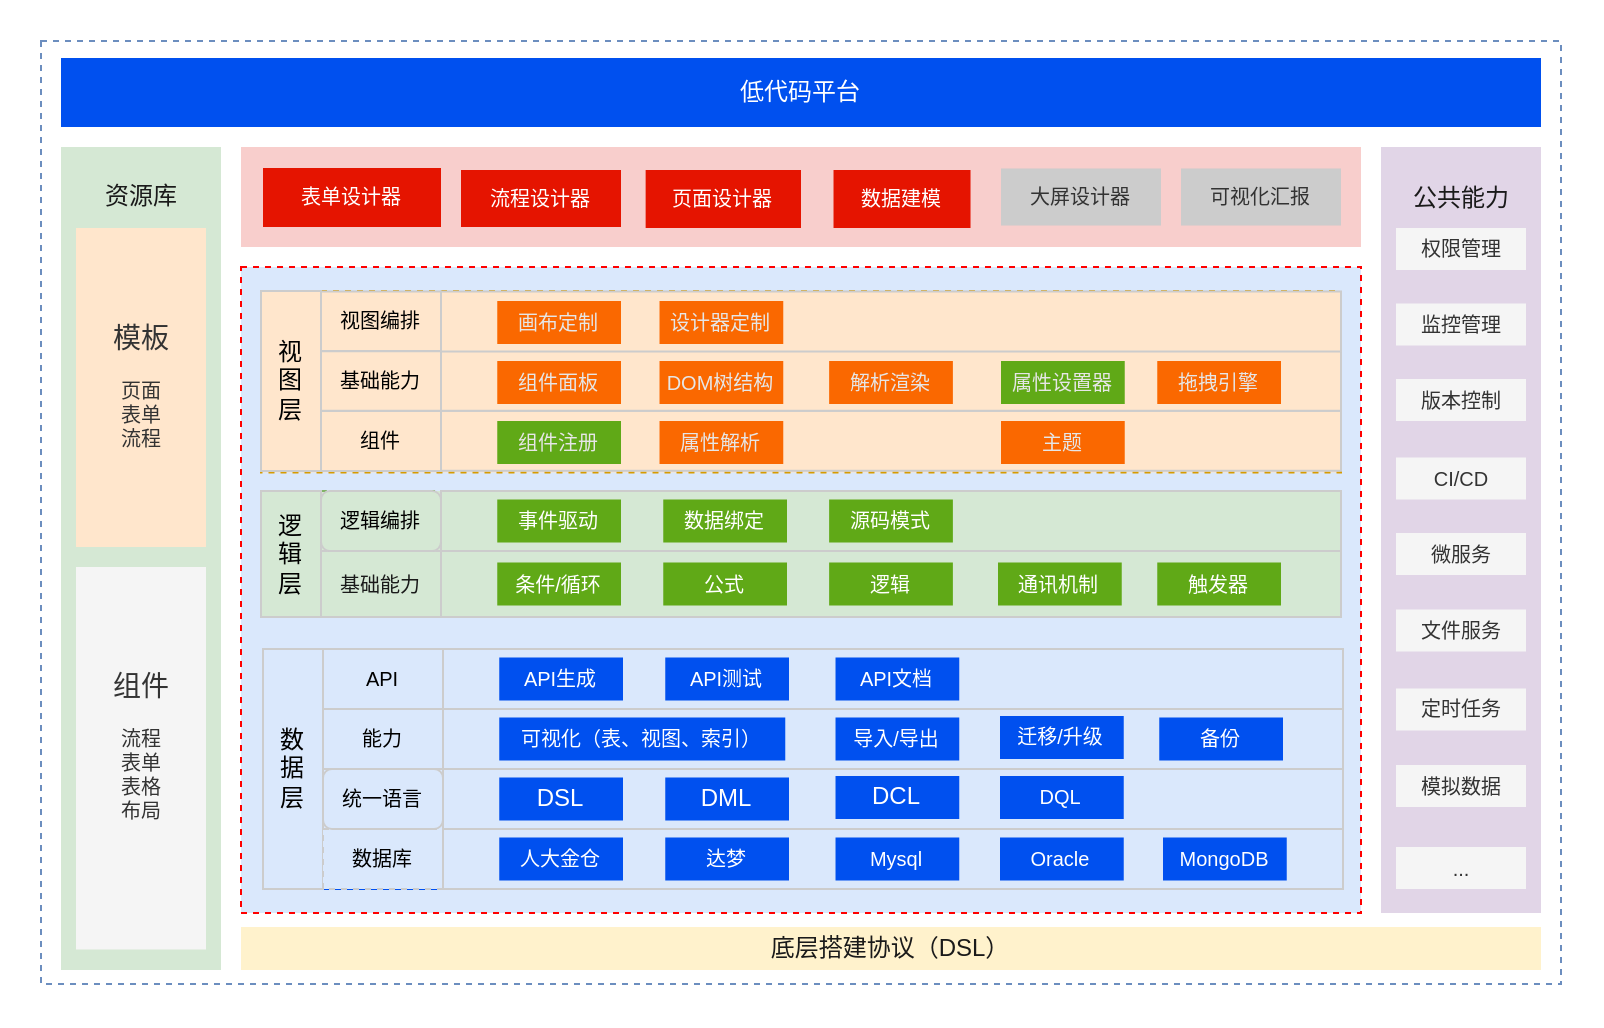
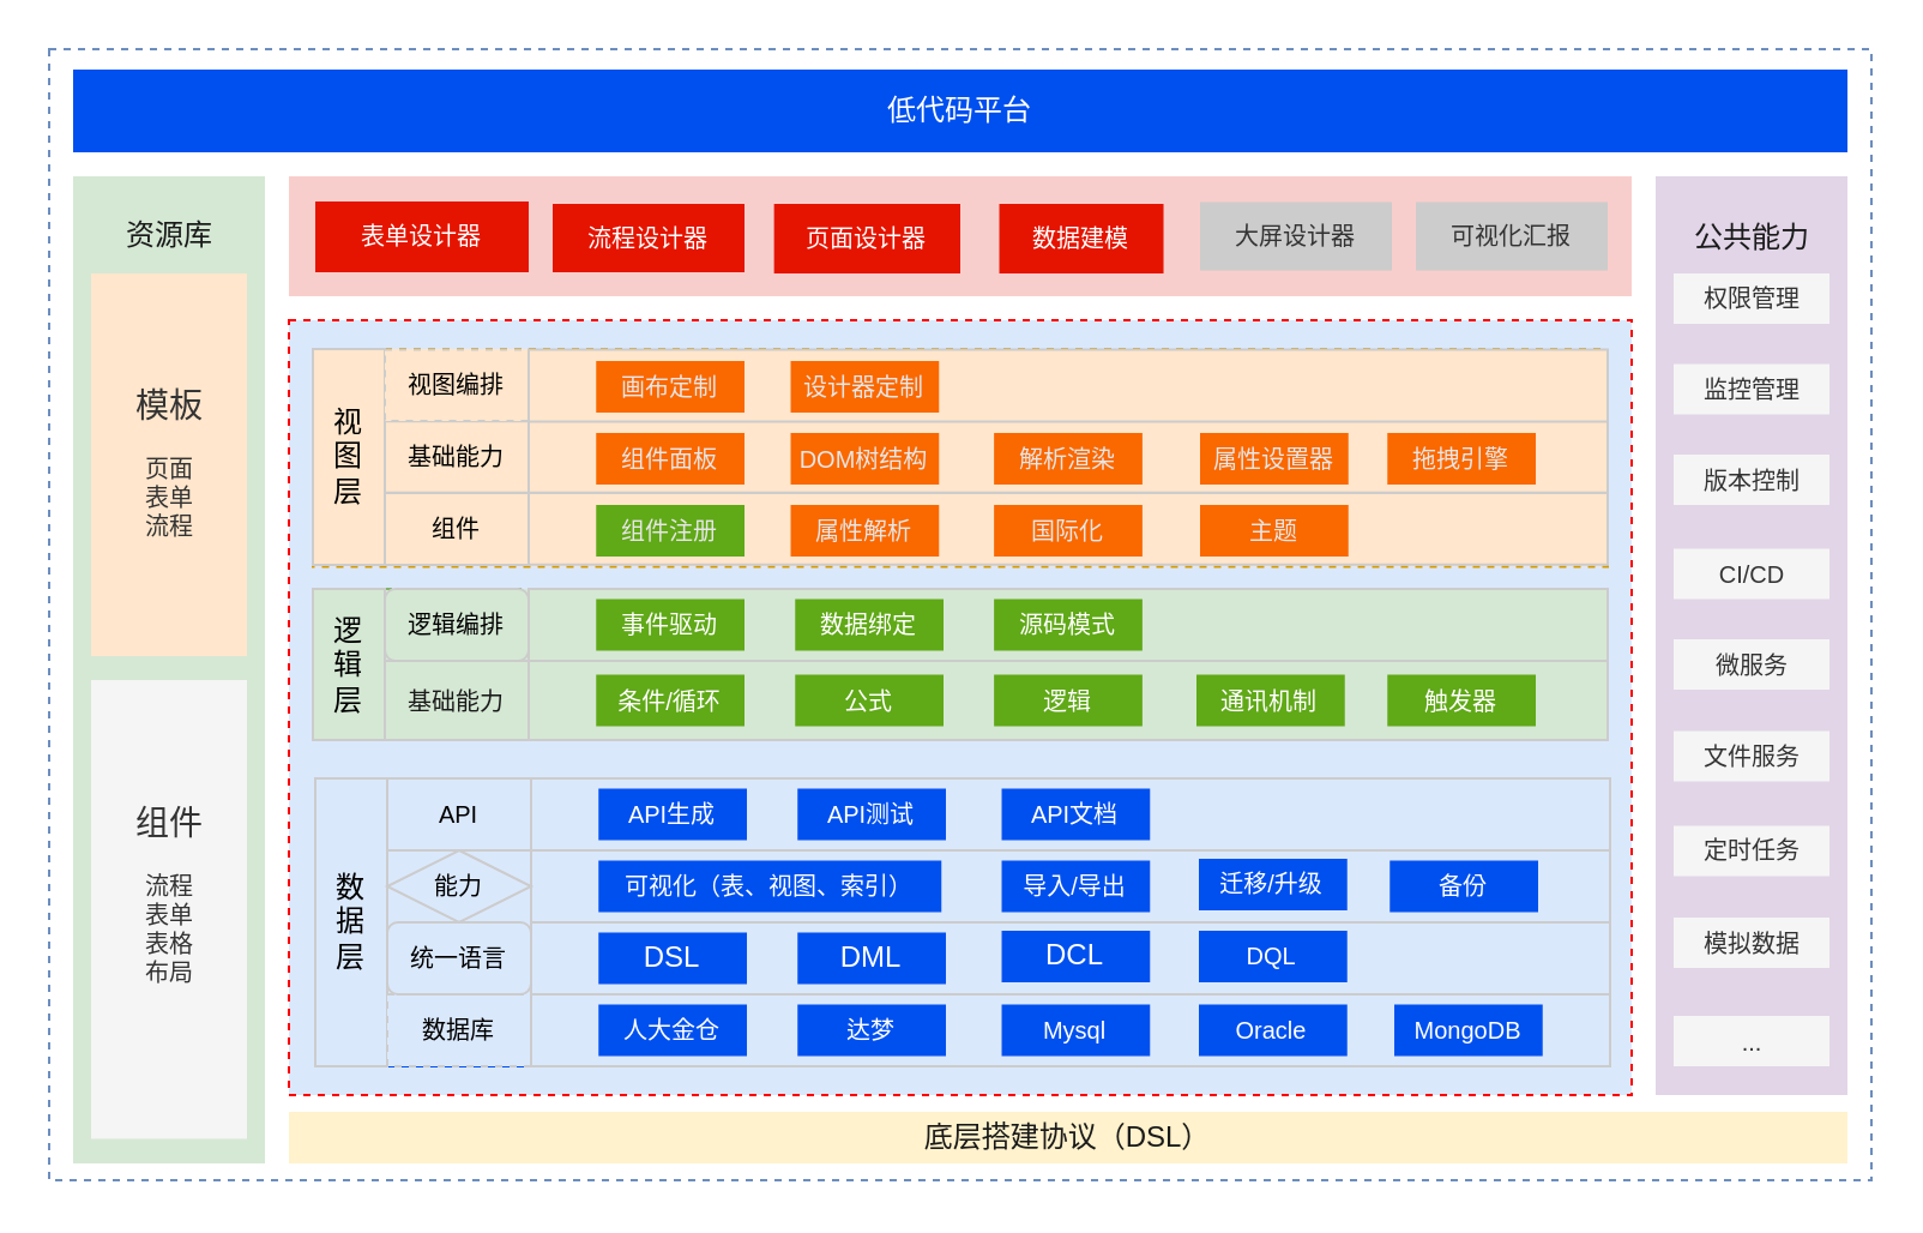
- <mxCell id="69" value="视图编排" style="rounded=0;whiteSpace=wrap;html=1;fillColor=#ffe6cc;strokeColor=#CCCCCC;fontSize=10;" parent="1" vertex="1"><mxGeometry x="160" y="145.25" width="60" height="29.75" as="geometry" /></mxCell>
+ <mxCell id="69" value="视图编排" style="rounded=0;whiteSpace=wrap;html=1;fillColor=#ffe6cc;strokeColor=#CCCCCC;fontSize=10;dashed=1;" parent="1" vertex="1"><mxGeometry x="160" y="145.25" width="60" height="29.75" as="geometry" /></mxCell>
- <mxCell id="80" value="属性设置器" style="rounded=0;whiteSpace=wrap;html=1;fillColor=#60a917;strokeColor=none;fontColor=#E6E6E6;fontSize=10;" parent="1" vertex="1"><mxGeometry x="500" y="180" width="61.87" height="21.5" as="geometry" /></mxCell>
+ <mxCell id="80" value="属性设置器" style="rounded=0;whiteSpace=wrap;html=1;fillColor=#fa6800;strokeColor=none;fontColor=#E6E6E6;fontSize=10;" parent="1" vertex="1"><mxGeometry x="500" y="180" width="61.87" height="21.5" as="geometry" /></mxCell>
+ <mxCell id="75" value="国际化" style="rounded=0;whiteSpace=wrap;html=1;fillColor=#fa6800;strokeColor=none;fontColor=#E6E6E6;fontSize=10;" parent="1" vertex="1"><mxGeometry x="414.07" y="210" width="61.87" height="21.5" as="geometry" /></mxCell>
- <mxCell id="35" value="能力" style="rounded=0;whiteSpace=wrap;html=1;fillColor=#dae8fc;strokeColor=#CCCCCC;fontSize=10;" parent="1" vertex="1"><mxGeometry x="161" y="354" width="60" height="30" as="geometry" /></mxCell>
+ <mxCell id="35" value="能力" style="rhombus;whiteSpace=wrap;html=1;fillColor=#dae8fc;strokeColor=#CCCCCC;fontSize=10;" parent="1" vertex="1"><mxGeometry x="161" y="354" width="60" height="30" as="geometry" /></mxCell>
